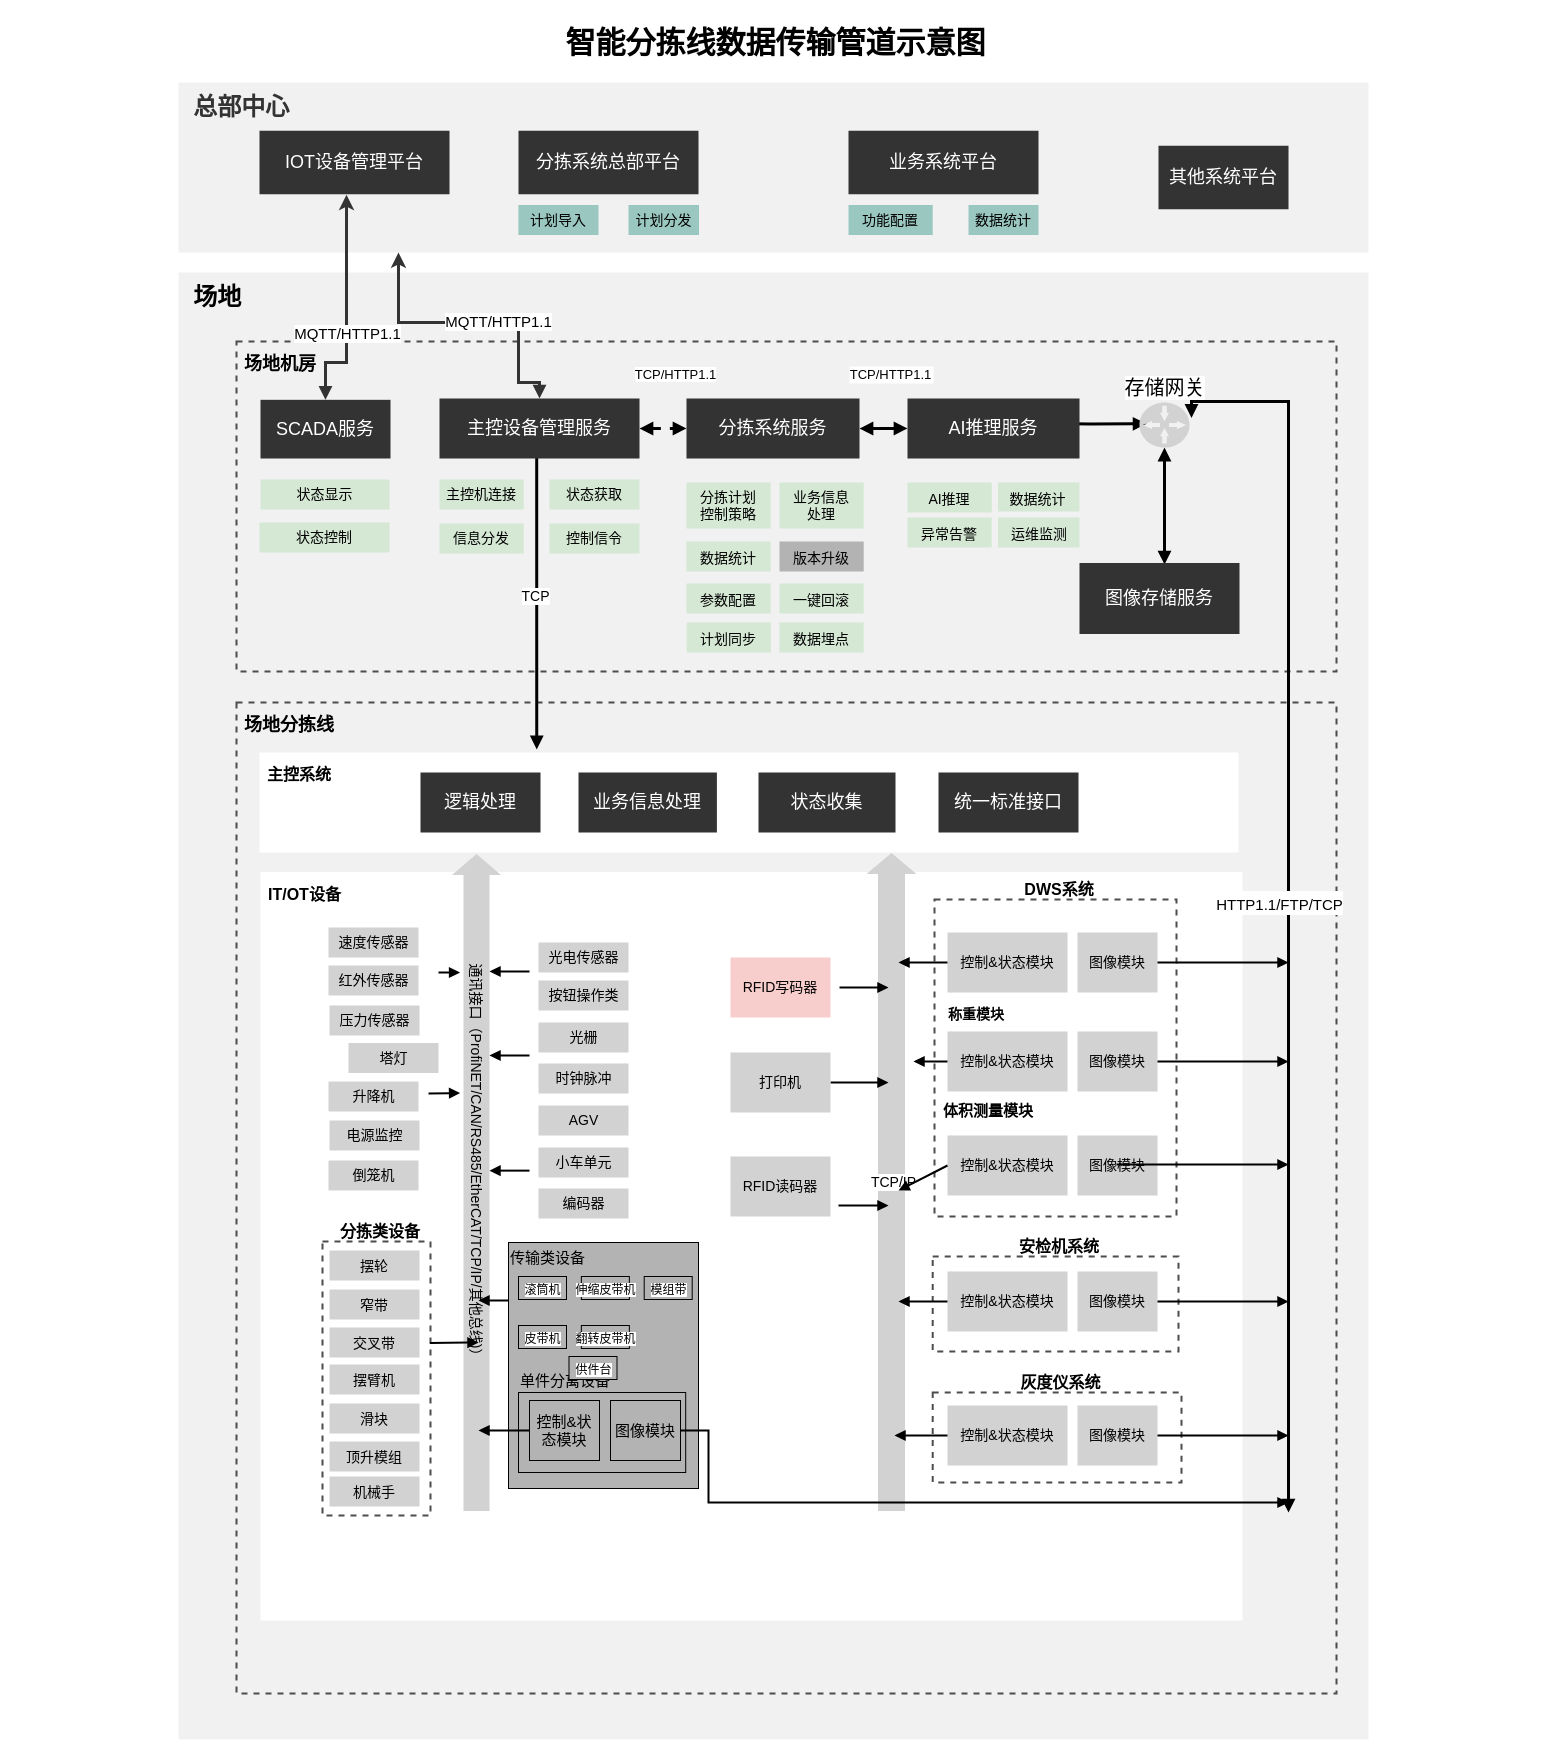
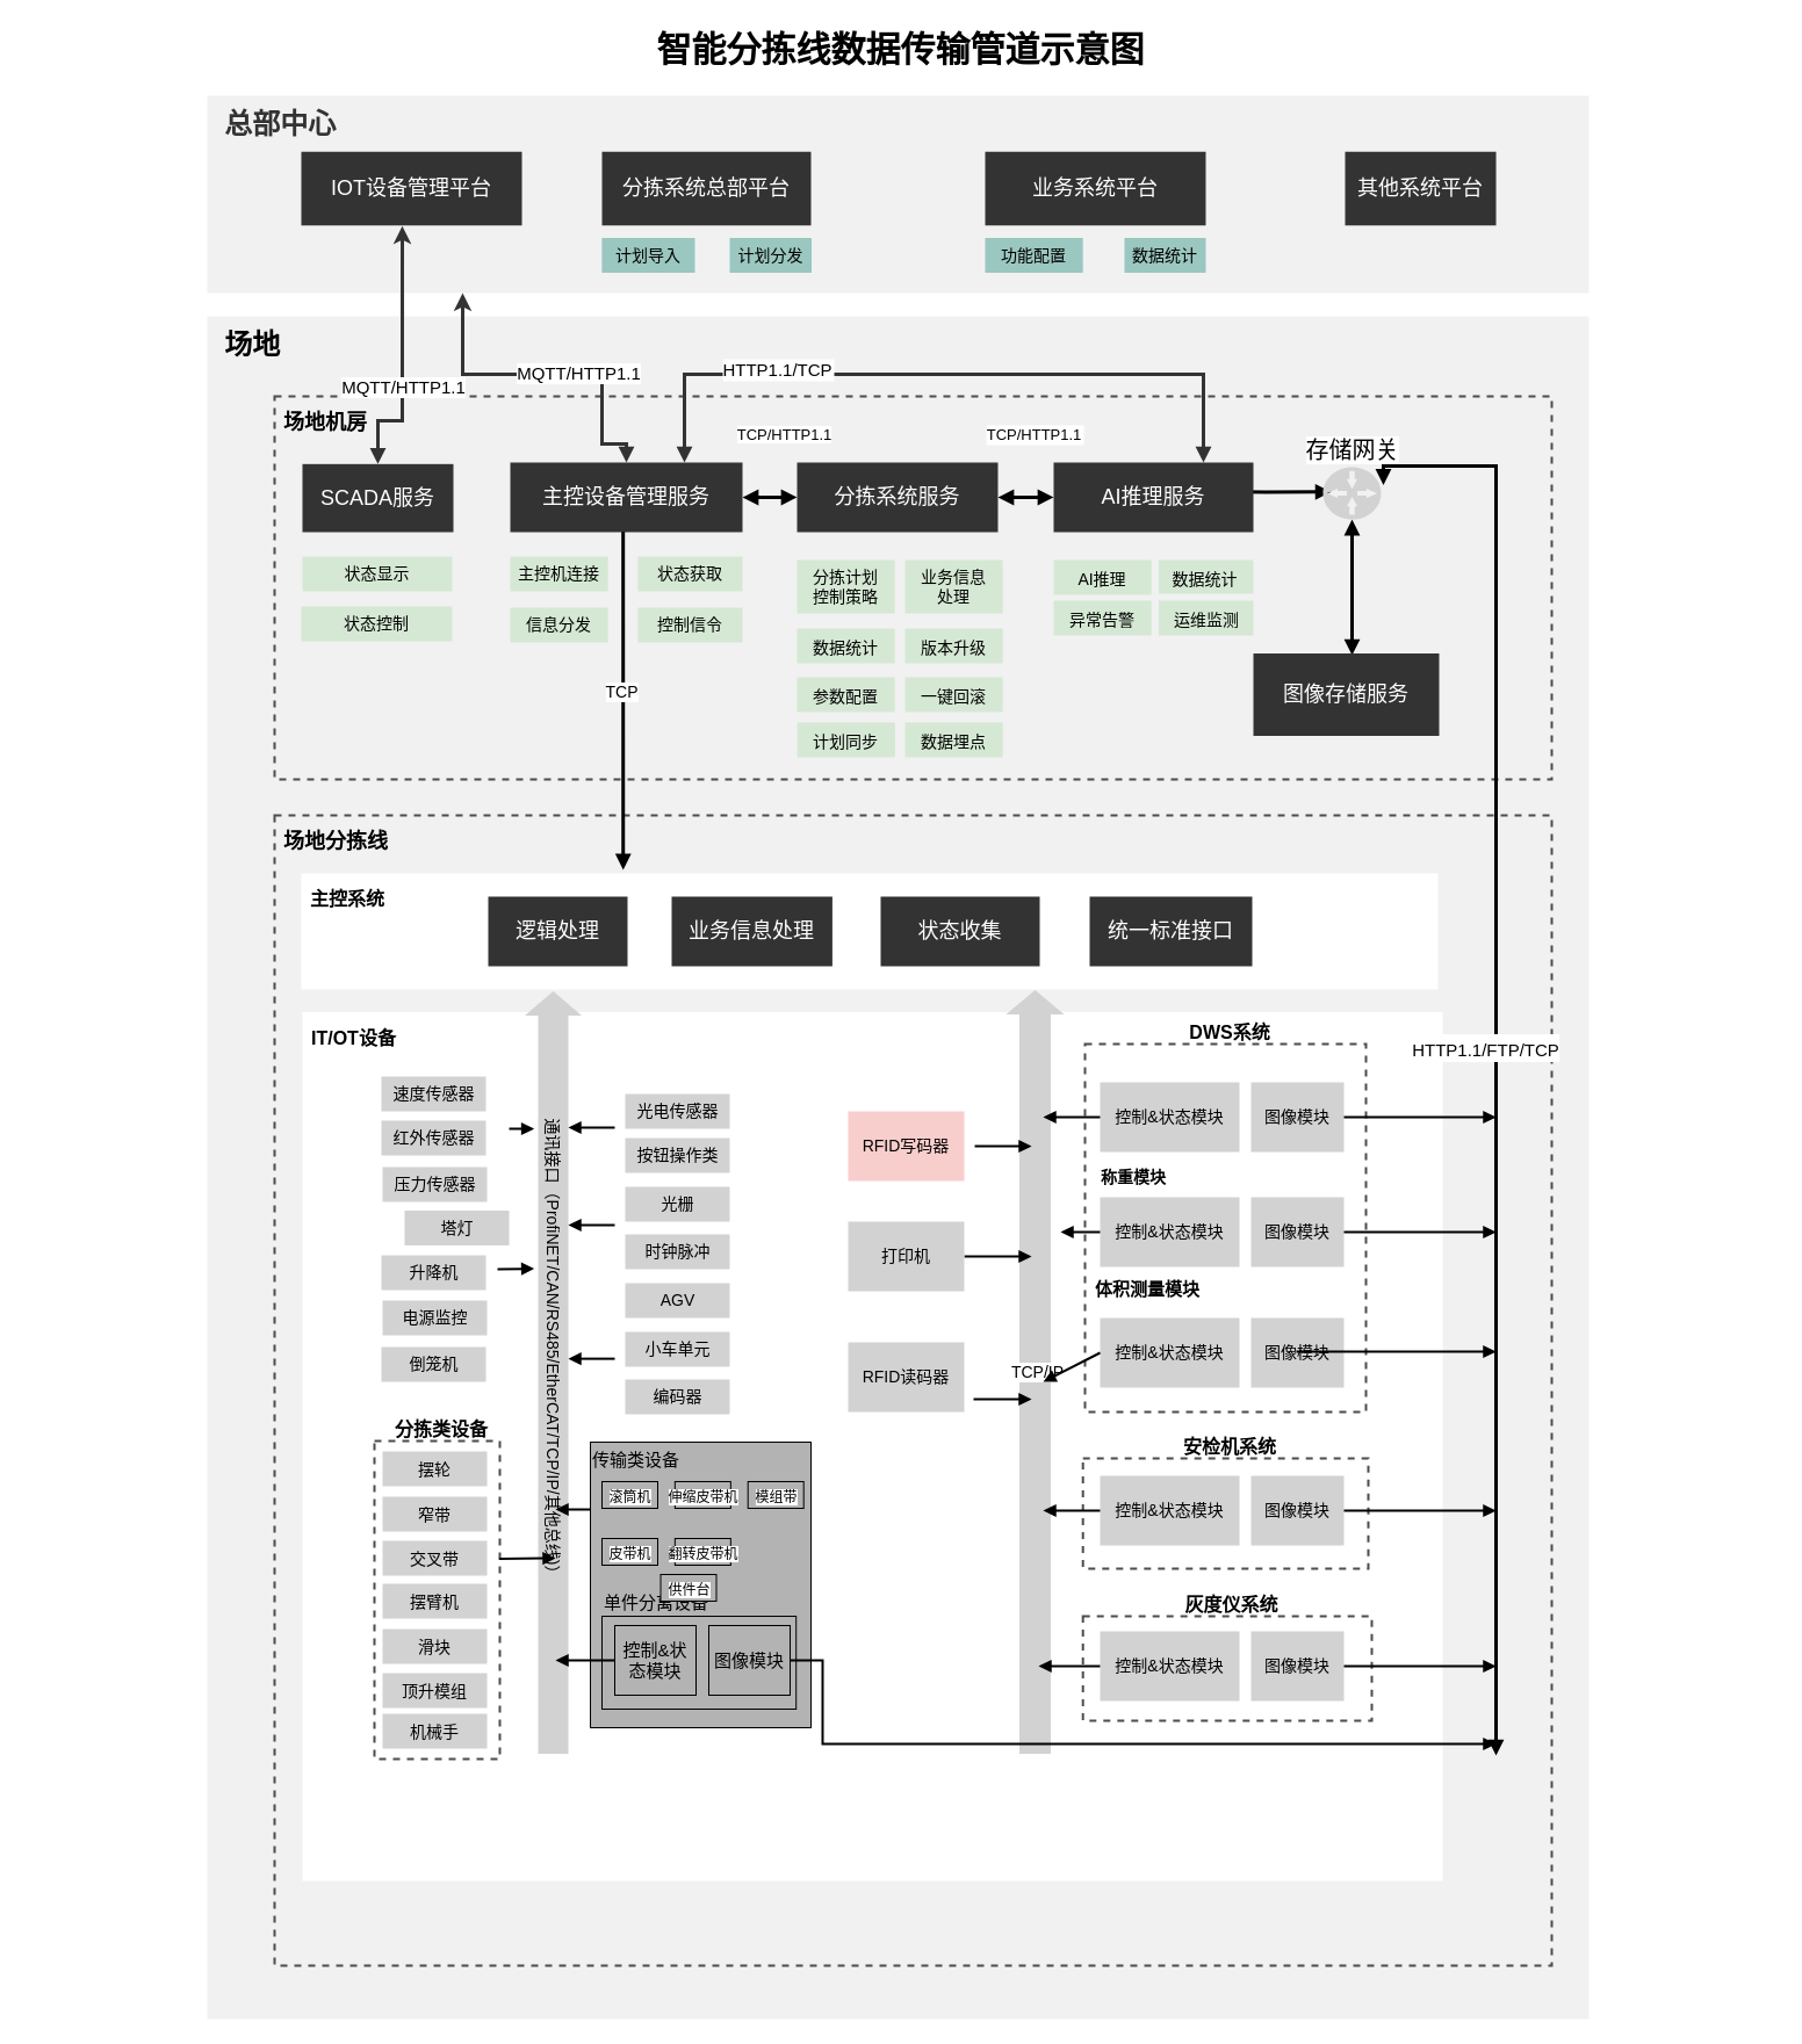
- <mxCell id="98" value="其他系统平台" style="rounded=0;whiteSpace=wrap;html=1;glass=0;fontSize=18;fillColor=#333333;strokeColor=none;fontColor=#FFFFFF;" parent="1" vertex="1"><mxGeometry x="1158" y="143.25" width="130" height="63.5" as="geometry" /></mxCell>
+ <mxCell id="98" value="其他系统平台" style="rounded=0;whiteSpace=wrap;html=1;glass=0;fontSize=18;fillColor=#333333;strokeColor=none;fontColor=#FFFFFF;" parent="1" vertex="1"><mxGeometry x="1158" y="128.25" width="130" height="63.5" as="geometry" /></mxCell>
+ <mxCell id="38" style="edgeStyle=orthogonalEdgeStyle;rounded=0;orthogonalLoop=1;jettySize=auto;html=0;labelBorderColor=none;fontFamily=Helvetica;fontSize=12;fontColor=#000000;startArrow=block;startFill=1;endArrow=block;endFill=1;strokeColor=#333333;strokeWidth=3;fillColor=default;exitX=0.75;exitY=0;exitDx=0;exitDy=0;entryX=0.75;entryY=0;entryDx=0;entryDy=0;" parent="1" source="9" target="89" edge="1"><mxGeometry relative="1" as="geometry"><Array as="points"><mxPoint x="1004" y="320" /><mxPoint x="562" y="320" /></Array><mxPoint x="943" y="354.45" as="sourcePoint" /><mxPoint x="608" y="370" as="targetPoint" /></mxGeometry></mxCell>
+ <mxCell id="39" value="HTTP1.1/TCP" style="edgeLabel;align=center;verticalAlign=middle;resizable=0;points=[];fontSize=15;fontFamily=Helvetica;fontColor=#000000;" parent="38" vertex="1" connectable="0"><mxGeometry x="0.478" y="-5" relative="1" as="geometry"><mxPoint as="offset" /></mxGeometry></mxCell>
- <mxCell id="34" value="" style="edgeStyle=orthogonalEdgeStyle;rounded=0;orthogonalLoop=1;jettySize=auto;html=1;fontFamily=Helvetica;fontSize=20;startArrow=block;strokeColor=default;strokeWidth=3;fillColor=default;entryX=0;entryY=0.5;entryDx=0;entryDy=0;startFill=1;endArrow=block;endFill=1;exitX=1;exitY=0.5;exitDx=0;exitDy=0;dashed=1;" parent="1" source="89" target="88" edge="1"><mxGeometry relative="1" as="geometry"><mxPoint x="589" y="421" as="sourcePoint" /><mxPoint x="700" y="420.714" as="targetPoint" /></mxGeometry></mxCell>
+ <mxCell id="34" value="" style="edgeStyle=orthogonalEdgeStyle;rounded=0;orthogonalLoop=1;jettySize=auto;html=1;fontFamily=Helvetica;fontSize=20;startArrow=block;strokeColor=default;strokeWidth=3;fillColor=default;entryX=0;entryY=0.5;entryDx=0;entryDy=0;startFill=1;endArrow=block;endFill=1;exitX=1;exitY=0.5;exitDx=0;exitDy=0;" parent="1" source="89" target="88" edge="1"><mxGeometry relative="1" as="geometry"><mxPoint x="589" y="421" as="sourcePoint" /><mxPoint x="700" y="420.714" as="targetPoint" /></mxGeometry></mxCell>
- <mxCell id="54" value="版本升级" style="whiteSpace=wrap;html=1;rounded=0;shadow=0;strokeColor=none;strokeWidth=2;fillColor=#b3b3b3;fontSize=14;align=center;arcSize=3;verticalAlign=top;spacingTop=4;glass=0;sketch=0;spacing=0;" parent="1" vertex="1"><mxGeometry x="779" y="539" width="84.2" height="30" as="geometry" /></mxCell>
+ <mxCell id="54" value="版本升级" style="whiteSpace=wrap;html=1;rounded=0;shadow=0;strokeColor=none;strokeWidth=2;fillColor=#d5e8d4;fontSize=14;align=center;arcSize=3;verticalAlign=top;spacingTop=4;glass=0;sketch=0;spacing=0;" parent="1" vertex="1"><mxGeometry x="779" y="539" width="84.2" height="30" as="geometry" /></mxCell>
